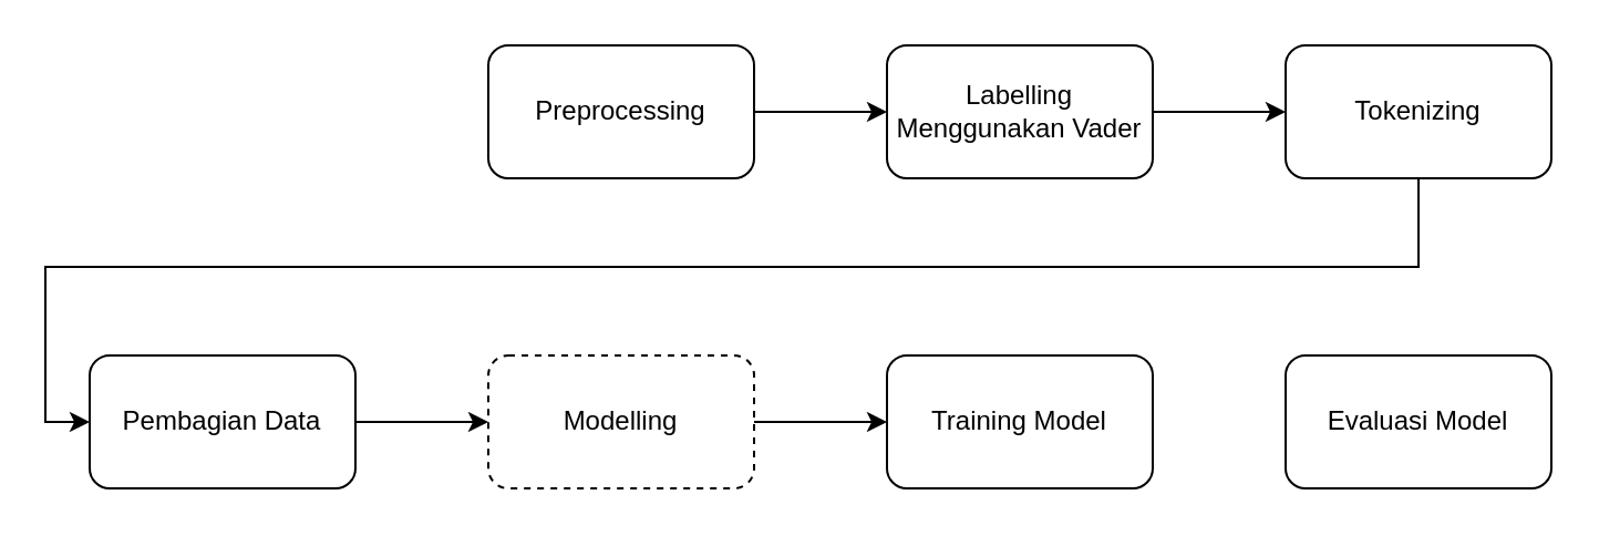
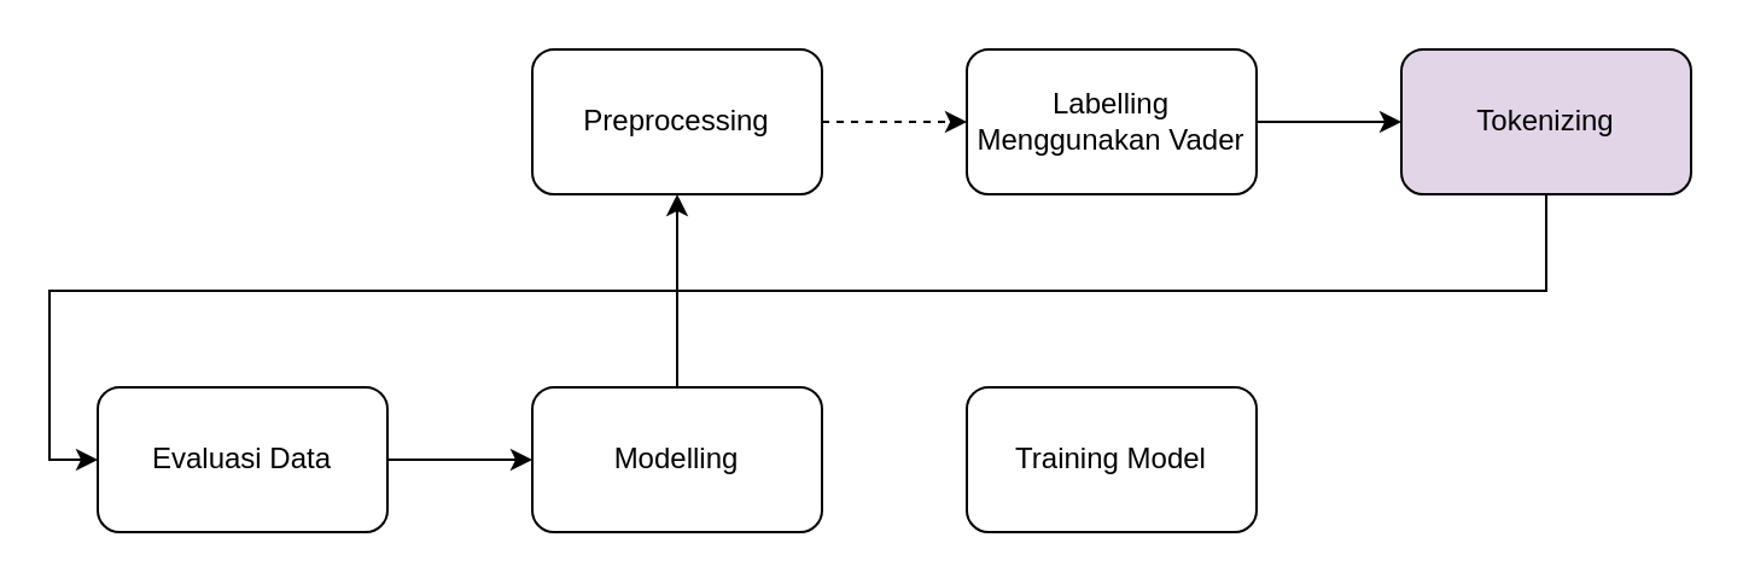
- <mxCell id="2" style="edgeStyle=orthogonalEdgeStyle;rounded=0;orthogonalLoop=1;jettySize=auto;html=1;entryX=0;entryY=0.5;entryDx=0;entryDy=0;" edge="1" parent="1" source="3" target="5"><mxGeometry relative="1" as="geometry" /></mxCell>
+ <mxCell id="2" style="edgeStyle=orthogonalEdgeStyle;rounded=0;orthogonalLoop=1;jettySize=auto;html=1;entryX=0;entryY=0.5;entryDx=0;entryDy=0;dashed=1;" edge="1" parent="1" source="3" target="5"><mxGeometry relative="1" as="geometry" /></mxCell>
- <mxCell id="7" value="Tokenizing" style="rounded=1;whiteSpace=wrap;html=1;" vertex="1" parent="1"><mxGeometry x="580" y="20" width="120" height="60" as="geometry" /></mxCell>
+ <mxCell id="7" value="Tokenizing" style="rounded=1;whiteSpace=wrap;html=1;fillColor=#e1d5e7;" vertex="1" parent="1"><mxGeometry x="580" y="20" width="120" height="60" as="geometry" /></mxCell>
- <mxCell id="9" value="Pembagian Data" style="rounded=1;whiteSpace=wrap;html=1;" vertex="1" parent="1"><mxGeometry x="40" y="160" width="120" height="60" as="geometry" /></mxCell>
+ <mxCell id="9" value="Evaluasi Data" style="rounded=1;whiteSpace=wrap;html=1;" vertex="1" parent="1"><mxGeometry x="40" y="160" width="120" height="60" as="geometry" /></mxCell>
- <mxCell id="11" value="Modelling" style="rounded=1;whiteSpace=wrap;html=1;dashed=1;" vertex="1" parent="1"><mxGeometry x="220" y="160" width="120" height="60" as="geometry" /></mxCell>
+ <mxCell id="11" value="Modelling" style="rounded=1;whiteSpace=wrap;html=1;" vertex="1" parent="1"><mxGeometry x="220" y="160" width="120" height="60" as="geometry" /></mxCell>
- <mxCell id="10" style="edgeStyle=orthogonalEdgeStyle;rounded=0;orthogonalLoop=1;jettySize=auto;html=1;" edge="1" parent="1" source="11" target="12"><mxGeometry relative="1" as="geometry" /></mxCell>
+ <mxCell id="10" style="edgeStyle=orthogonalEdgeStyle;rounded=0;orthogonalLoop=1;jettySize=auto;html=1;" edge="1" parent="1" source="11" target="3"><mxGeometry relative="1" as="geometry" /></mxCell>
- <mxCell id="13" value="Evaluasi Model" style="rounded=1;whiteSpace=wrap;html=1;" vertex="1" parent="1"><mxGeometry x="580" y="160" width="120" height="60" as="geometry" /></mxCell>
